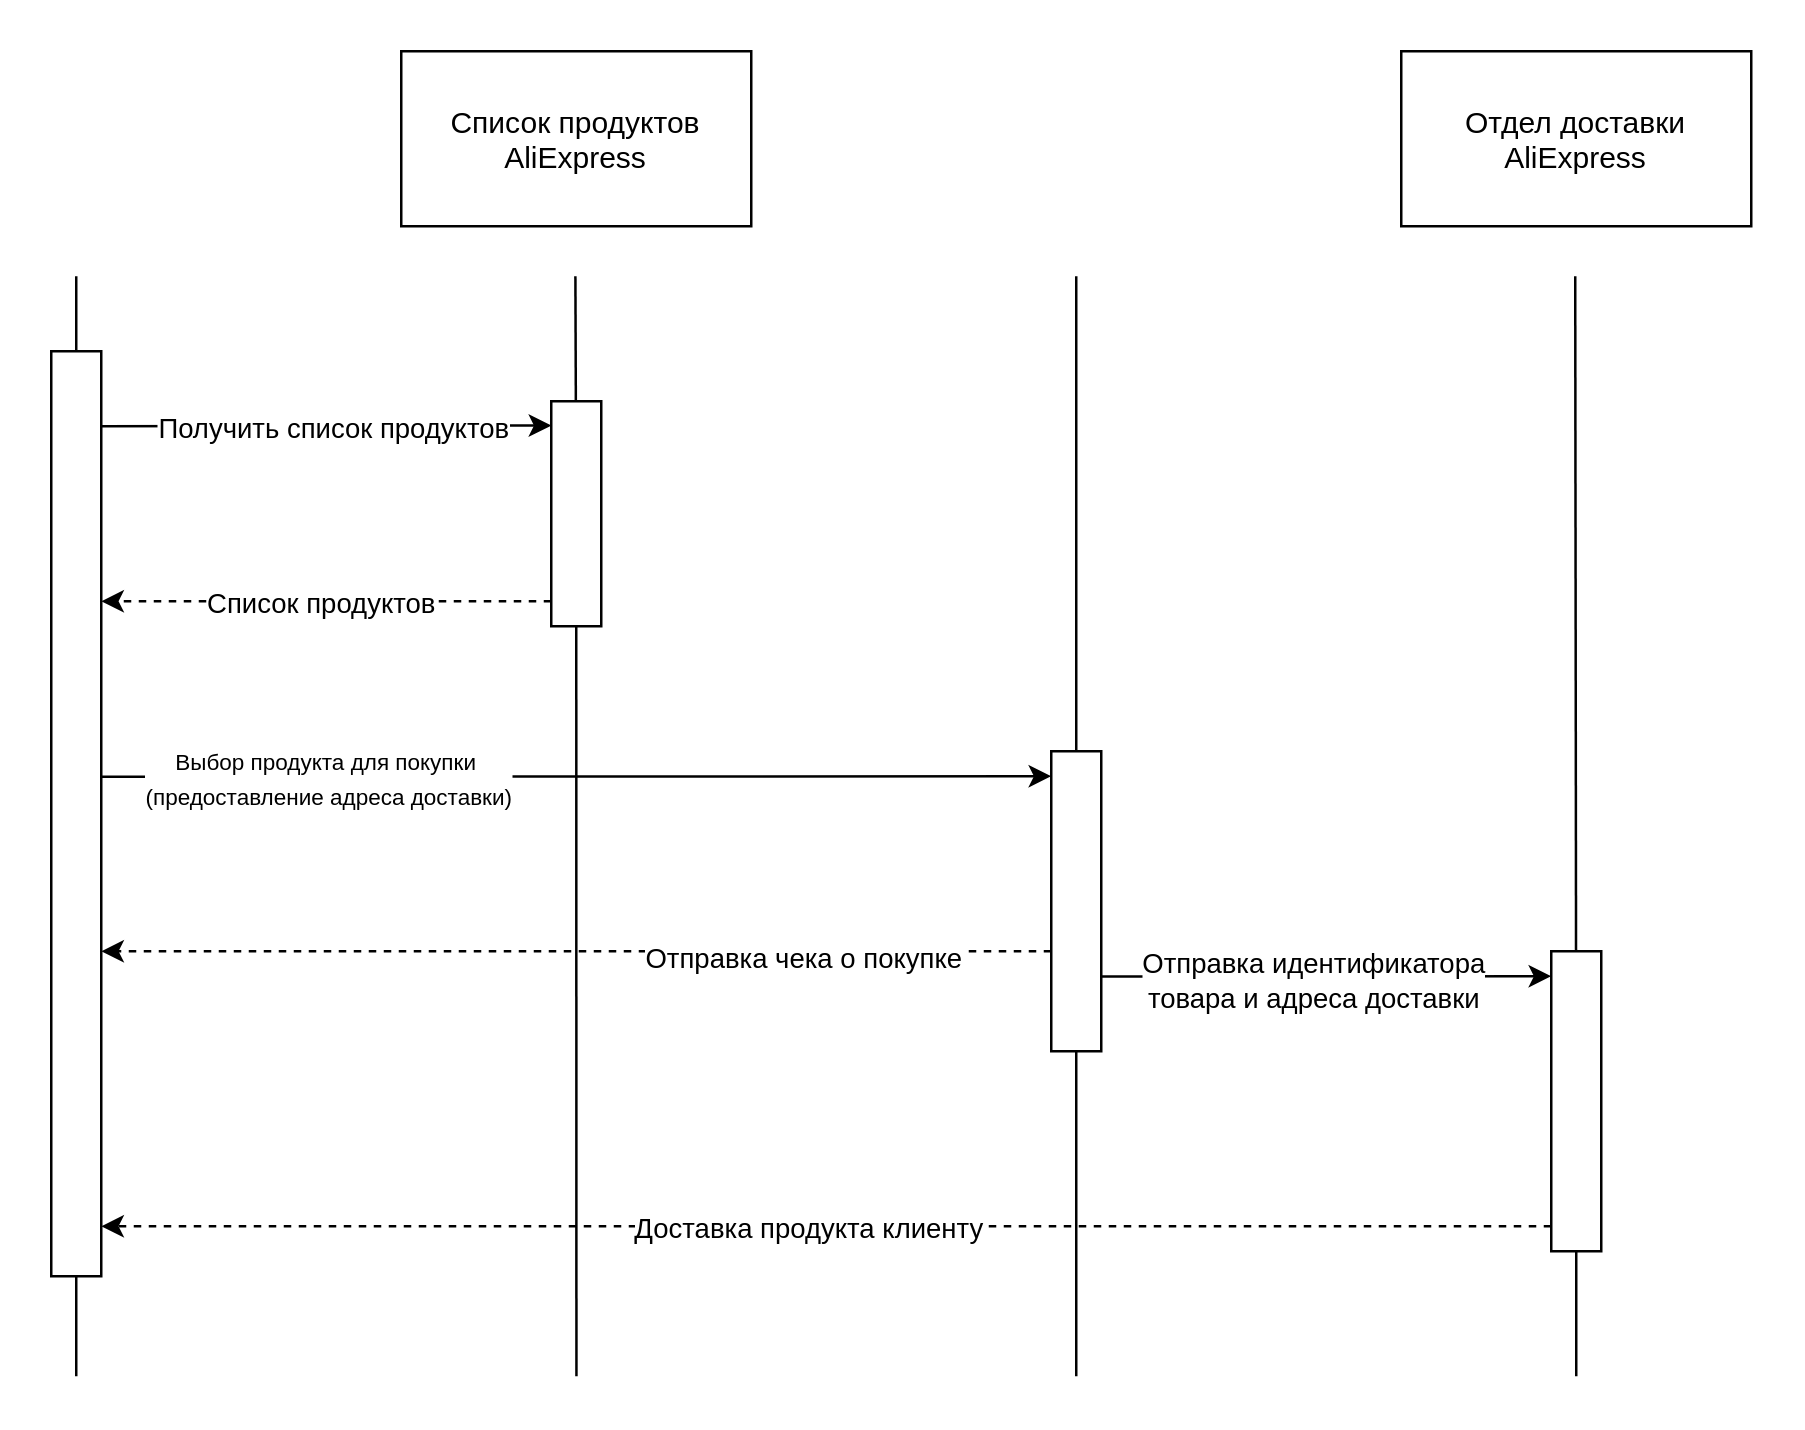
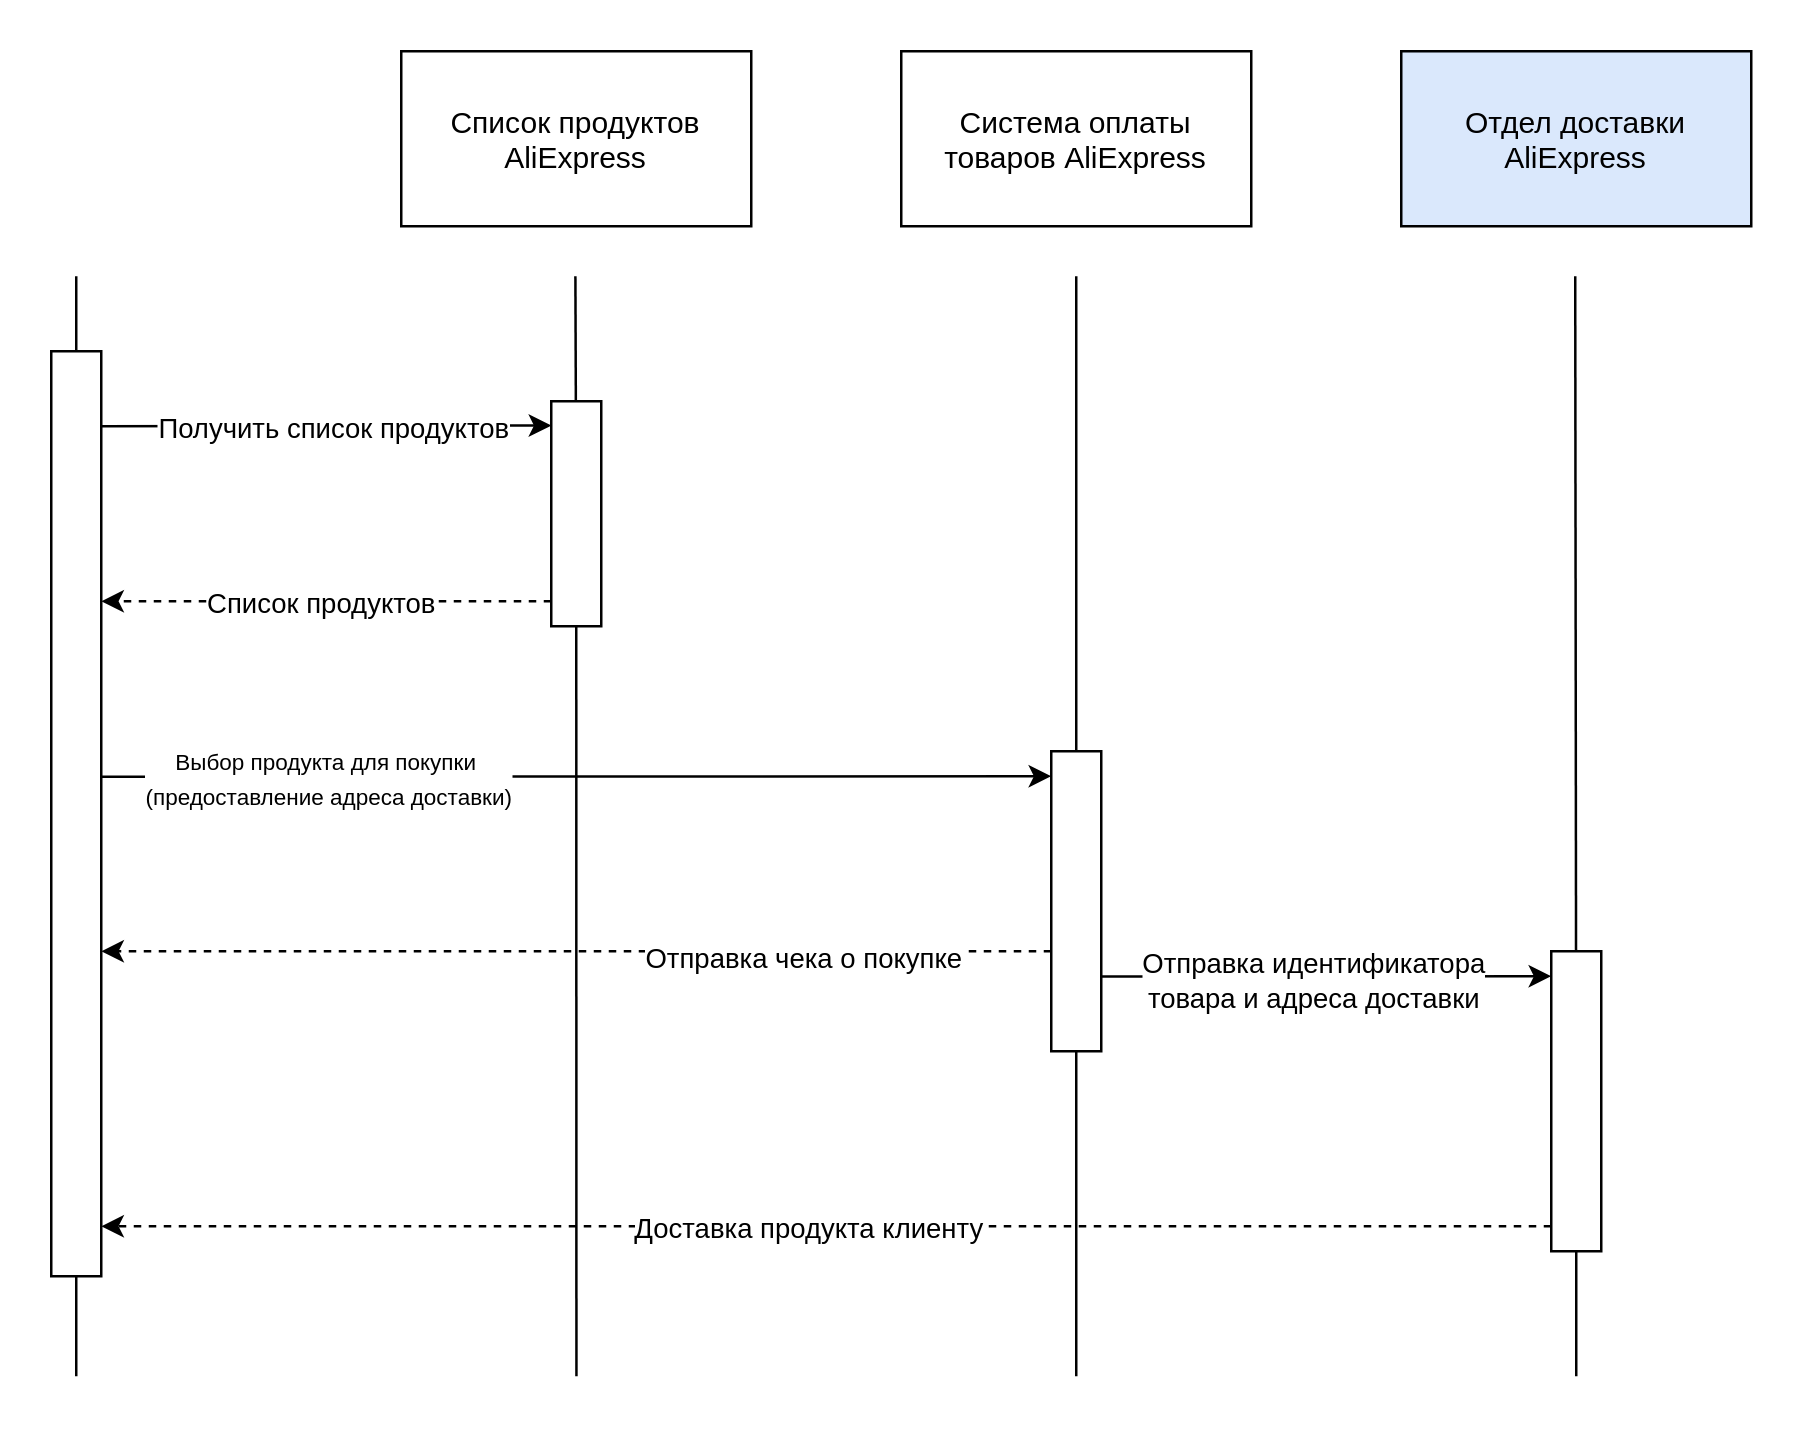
+ <mxCell id="16" value="Система оплаты &#10;товаров AliExpress" style="" vertex="1" parent="1"><mxGeometry x="360" y="20" width="140" height="70" as="geometry" /></mxCell>
- <mxCell id="22" value="Отдел доставки &#10;AliExpress" style="" vertex="1" parent="1"><mxGeometry x="560" y="20" width="140" height="70" as="geometry" /></mxCell>
+ <mxCell id="22" value="Отдел доставки &#10;AliExpress" style="fillColor=#dae8fc;" vertex="1" parent="1"><mxGeometry x="560" y="20" width="140" height="70" as="geometry" /></mxCell>
